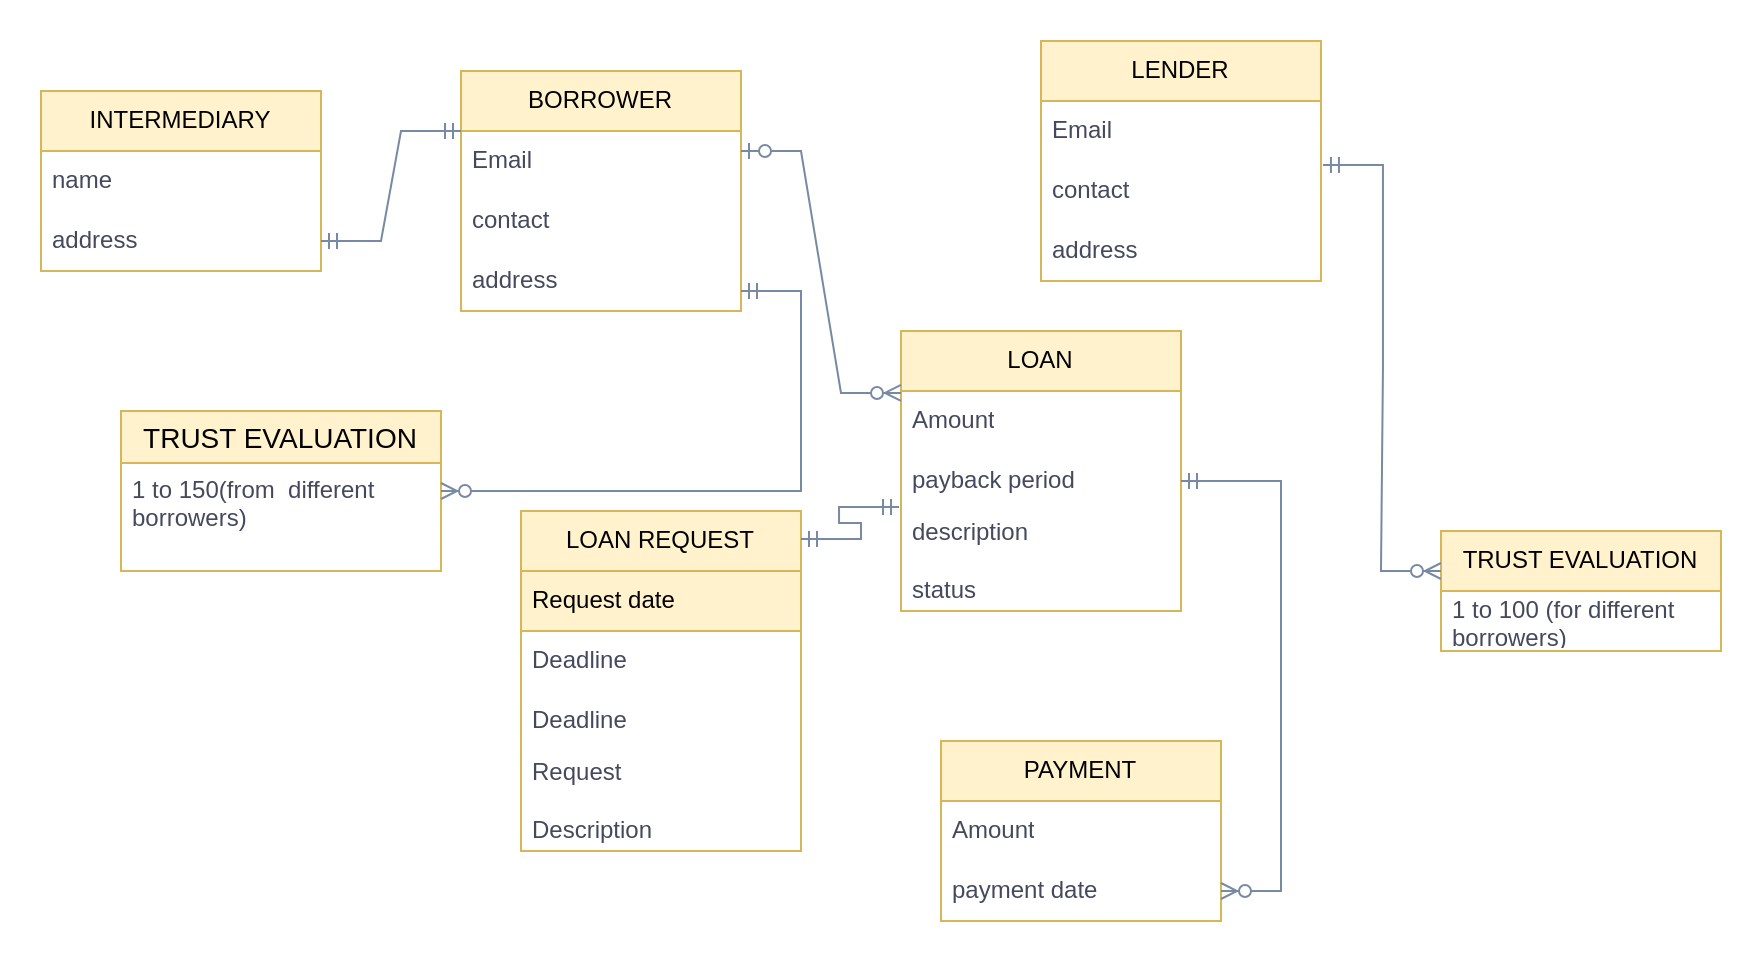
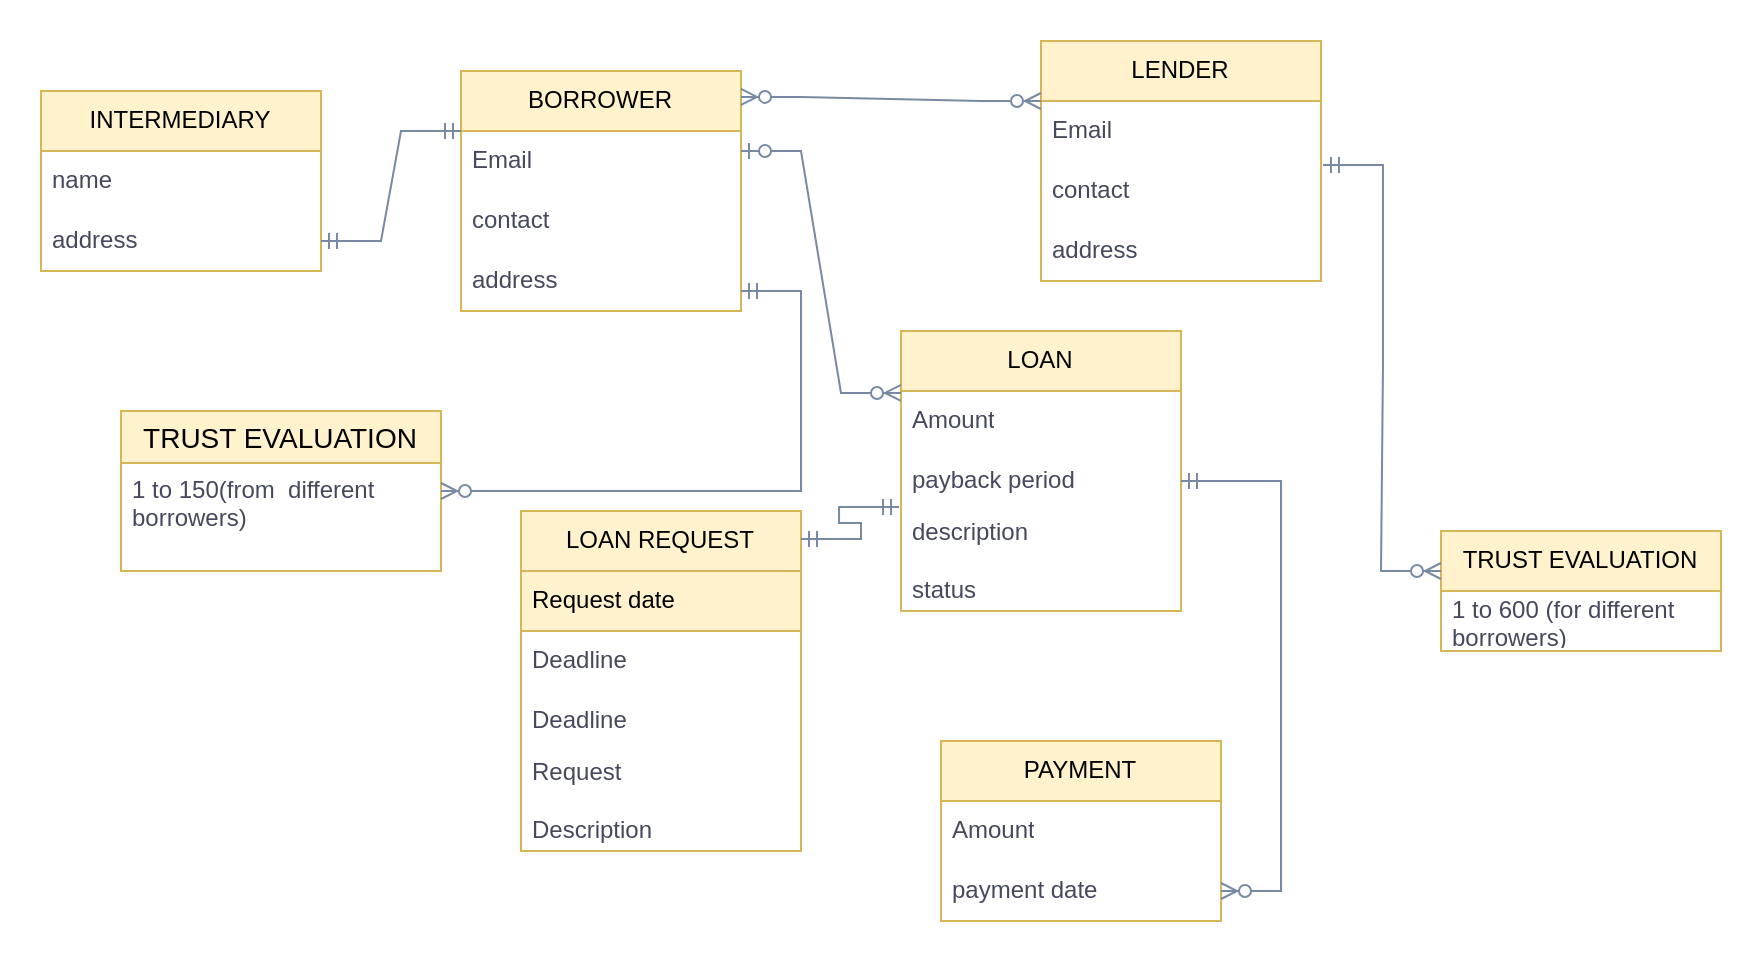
+ <mxCell id="35" value="" style="edgeStyle=entityRelationEdgeStyle;fontSize=12;html=1;endArrow=ERzeroToMany;endFill=1;startArrow=ERzeroToMany;rounded=0;strokeColor=#788AA3;fontColor=#46495D;fillColor=#B2C9AB;exitX=1;exitY=0.108;exitDx=0;exitDy=0;exitPerimeter=0;entryX=0;entryY=0.25;entryDx=0;entryDy=0;" parent="1" source="2" target="6" edge="1"><mxGeometry width="100" height="100" relative="1" as="geometry"><mxPoint x="400" y="145" as="sourcePoint" /><mxPoint x="500" y="45" as="targetPoint" /></mxGeometry></mxCell>
- <mxCell id="26" value="1 to 100 (for different borrowers)" style="text;strokeColor=none;fillColor=none;align=left;verticalAlign=middle;spacingLeft=4;spacingRight=4;overflow=hidden;points=[[0,0.5],[1,0.5]];portConstraint=eastwest;rotatable=0;whiteSpace=wrap;html=1;labelBackgroundColor=none;fontColor=#46495D;" parent="25" vertex="1"><mxGeometry y="30" width="140" height="30" as="geometry" /></mxCell>
+ <mxCell id="26" value="1 to 600 (for different borrowers)" style="text;strokeColor=none;fillColor=none;align=left;verticalAlign=middle;spacingLeft=4;spacingRight=4;overflow=hidden;points=[[0,0.5],[1,0.5]];portConstraint=eastwest;rotatable=0;whiteSpace=wrap;html=1;labelBackgroundColor=none;fontColor=#46495D;" parent="25" vertex="1"><mxGeometry y="30" width="140" height="30" as="geometry" /></mxCell>
